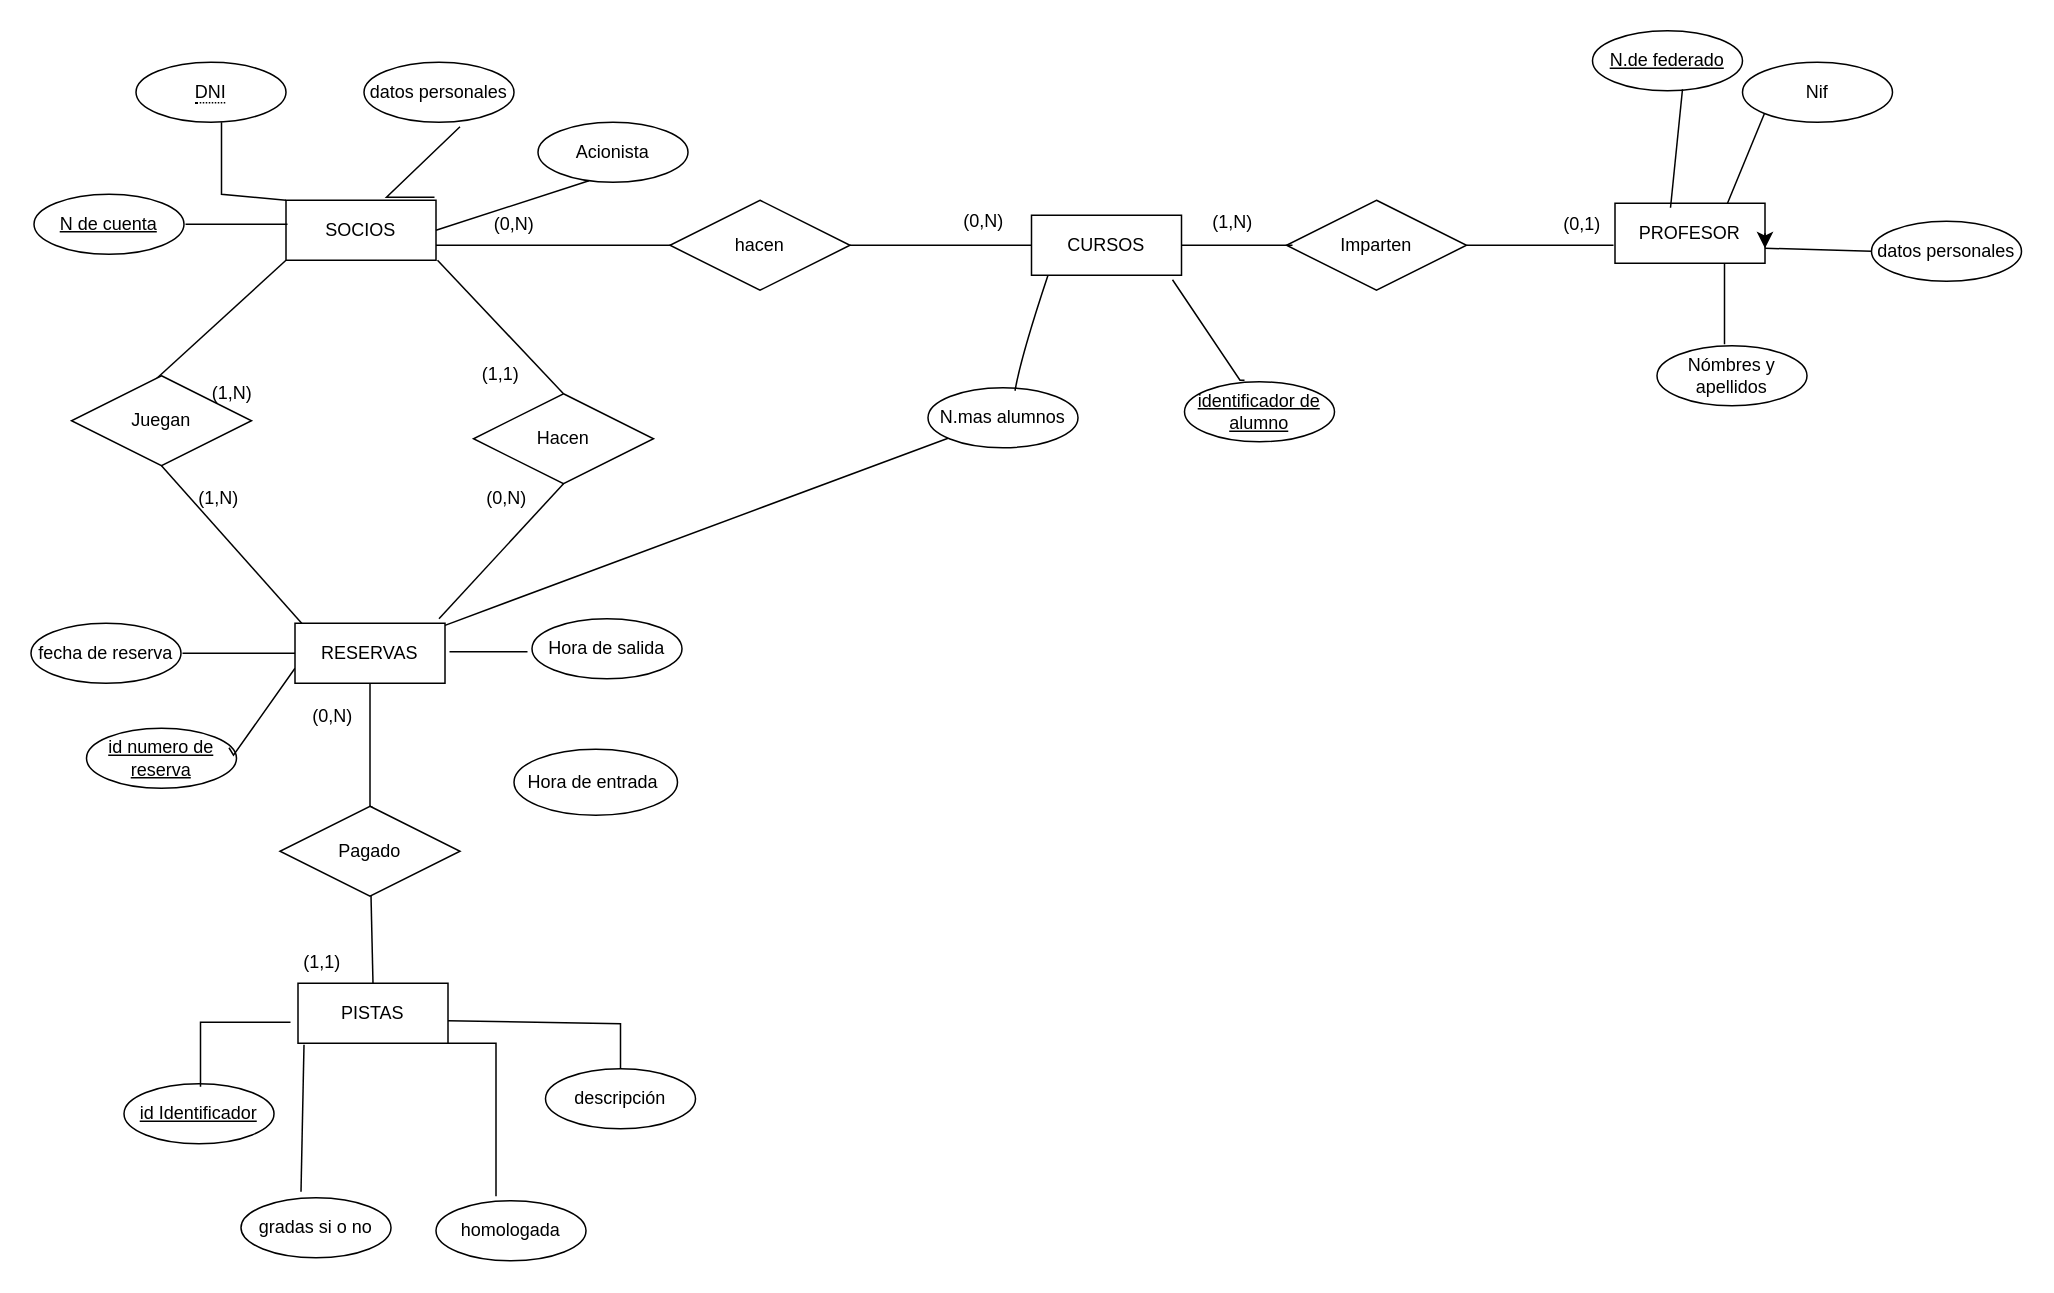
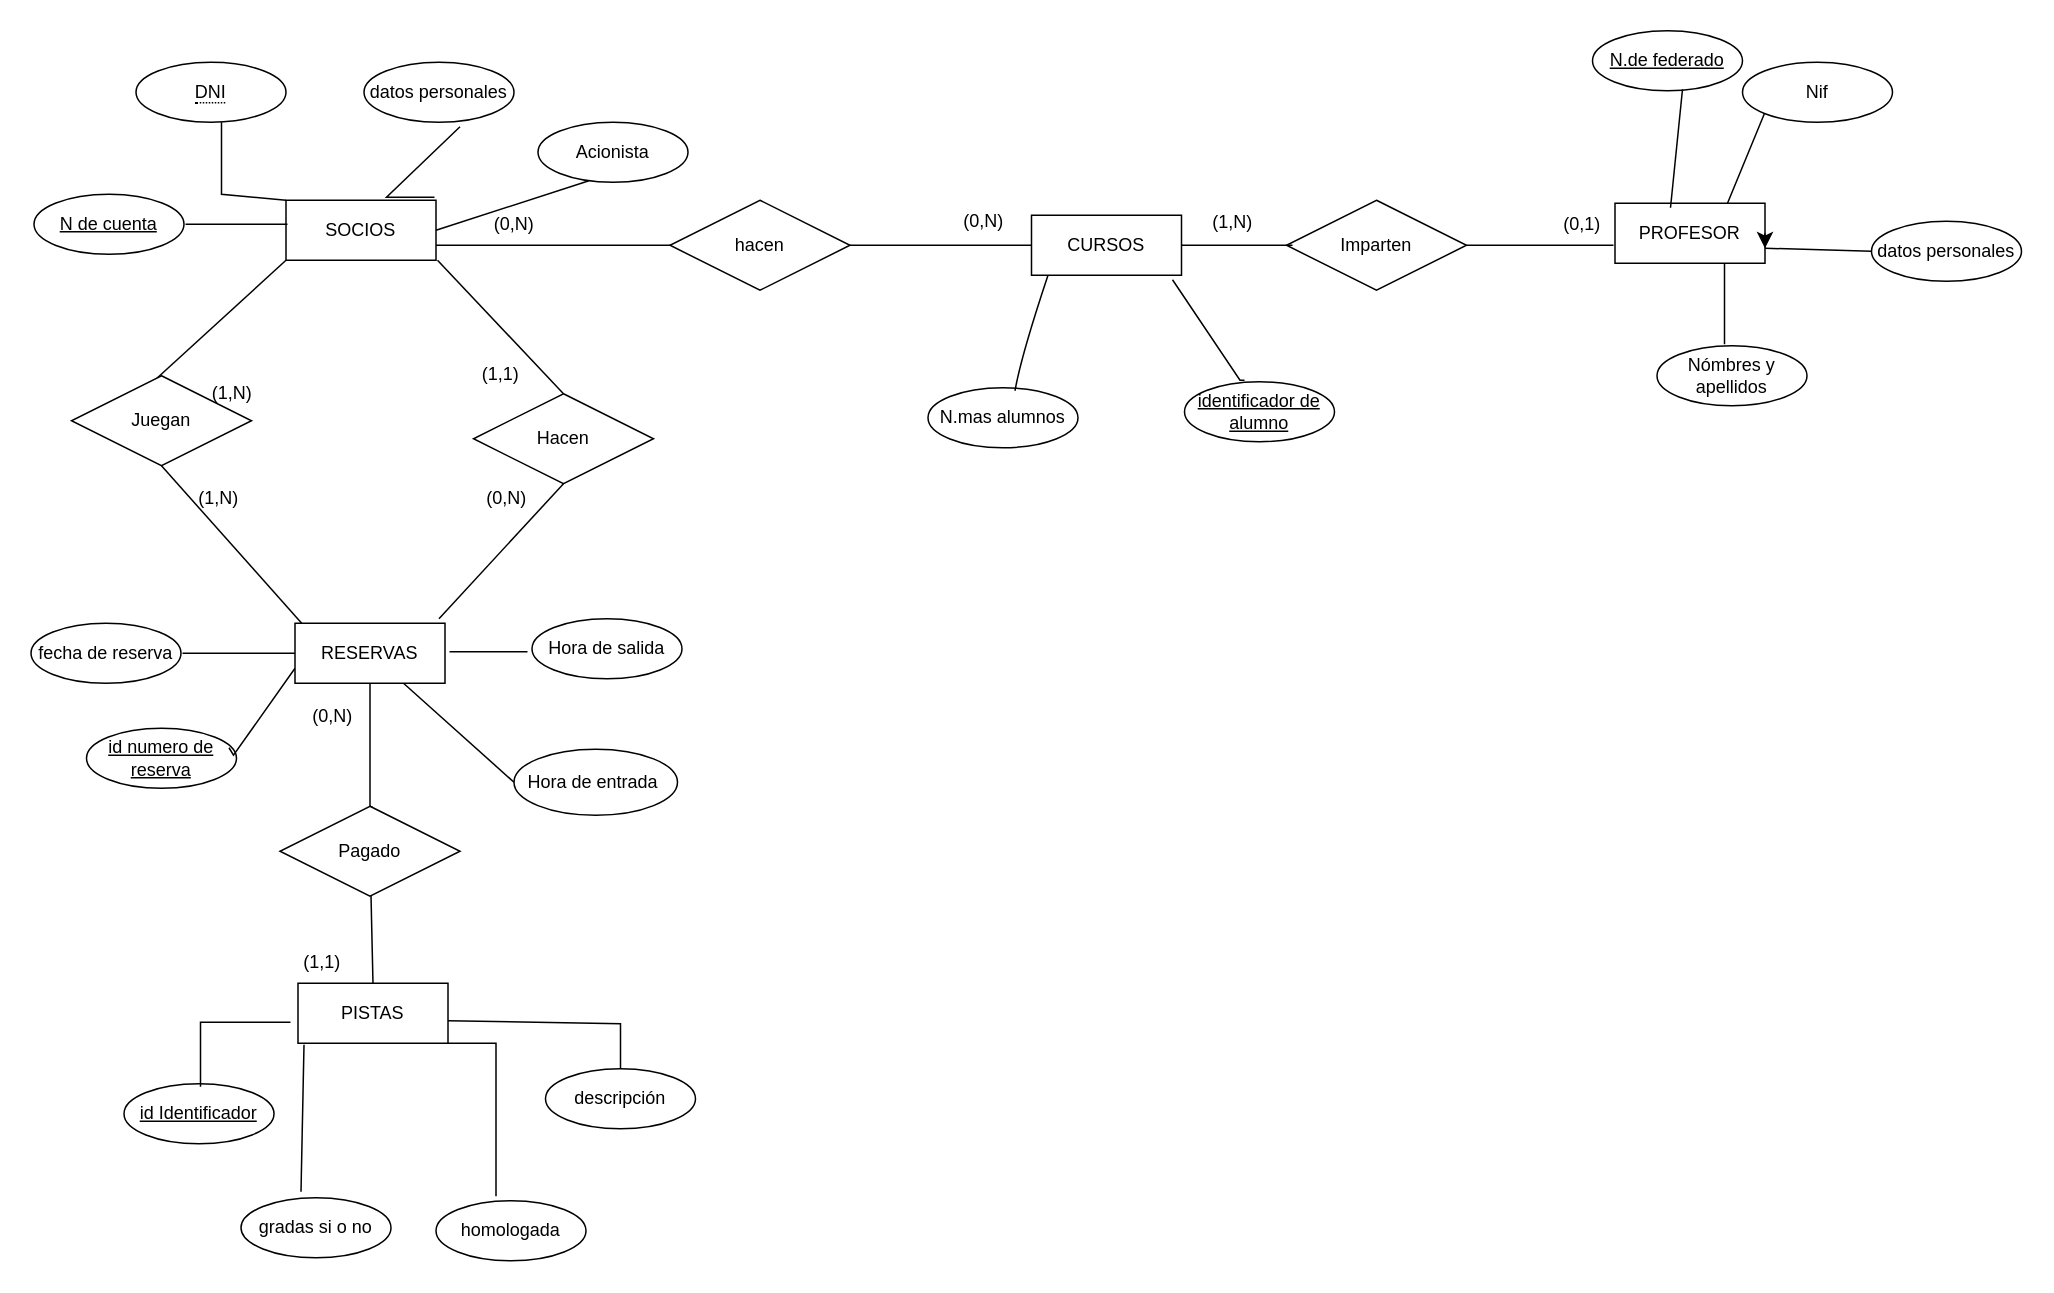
- <mxCell id="18" value="" style="endArrow=none;html=1;rounded=0;fontSize=12;startSize=8;endSize=8;curved=1;" parent="1" source="57" target="39" edge="1"><mxGeometry relative="1" as="geometry"><mxPoint x="274.5" y="381" as="sourcePoint" /><mxPoint x="341.5" y="381" as="targetPoint" /></mxGeometry></mxCell>
+ <mxCell id="18" value="" style="endArrow=none;html=1;rounded=0;fontSize=12;startSize=8;endSize=8;curved=1;entryX=0;entryY=0.5;entryDx=0;entryDy=0;" parent="1" source="57" target="17" edge="1"><mxGeometry relative="1" as="geometry"><mxPoint x="274.5" y="381" as="sourcePoint" /><mxPoint x="341.5" y="381" as="targetPoint" /></mxGeometry></mxCell>
